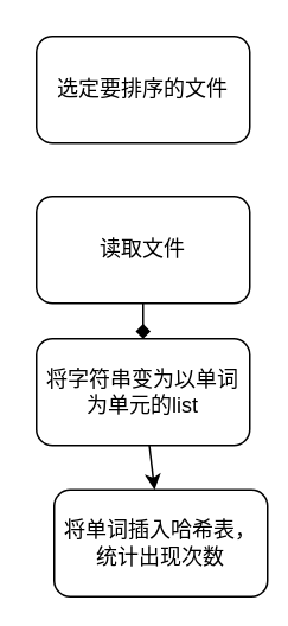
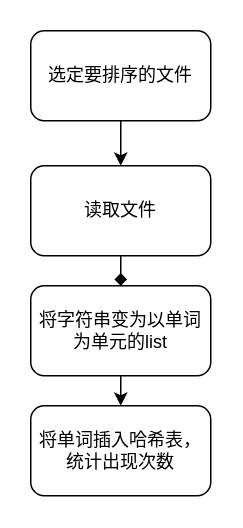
+ <mxCell id="2" value="" style="edgeStyle=none;html=1;" edge="1" parent="1" source="3" target="5"><mxGeometry relative="1" as="geometry" /></mxCell>
- <mxCell id="8" value="将单词插入哈希表，统计出现次数" style="whiteSpace=wrap;html=1;rounded=1;" vertex="1" parent="1"><mxGeometry x="30" y="275" width="120" height="60" as="geometry" /></mxCell>
+ <mxCell id="8" value="将单词插入哈希表，统计出现次数" style="whiteSpace=wrap;html=1;rounded=1;" vertex="1" parent="1"><mxGeometry x="20" y="270" width="120" height="60" as="geometry" /></mxCell>
